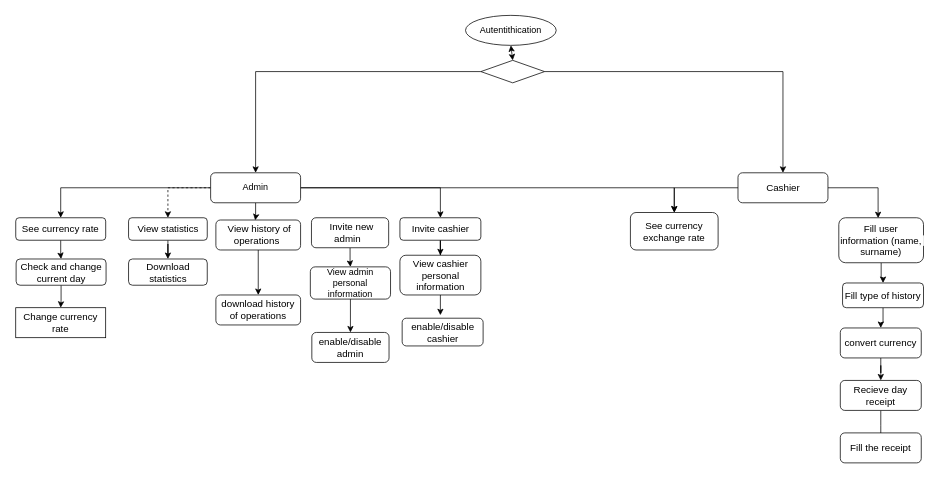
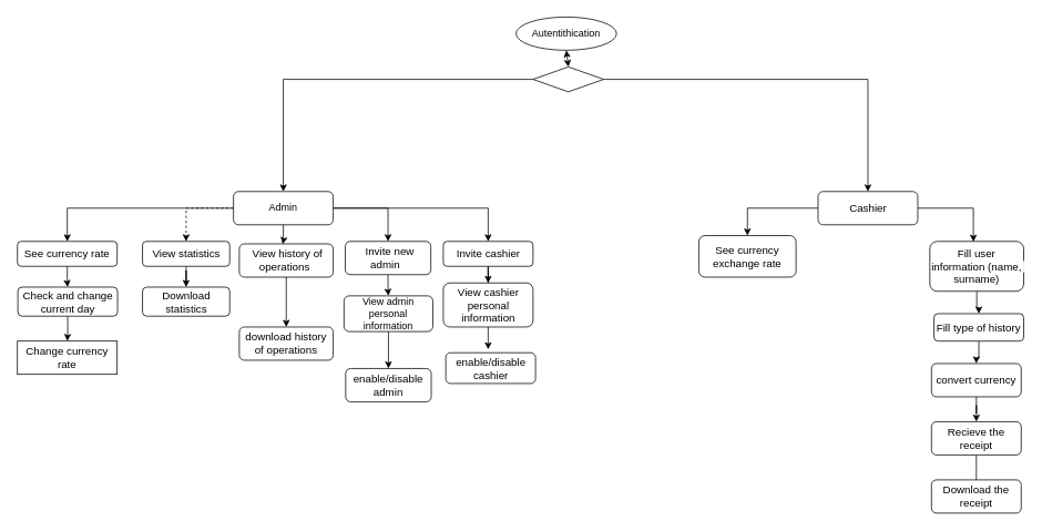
- <mxCell id="7" style="edgeStyle=orthogonalEdgeStyle;rounded=0;orthogonalLoop=1;jettySize=auto;html=1;" parent="1" source="11" target="37" edge="1"><mxGeometry relative="1" as="geometry" /></mxCell>
+ <mxCell id="7" style="edgeStyle=orthogonalEdgeStyle;rounded=0;orthogonalLoop=1;jettySize=auto;html=1;entryX=0.5;entryY=0;entryDx=0;entryDy=0;" parent="1" source="11" target="20" edge="1"><mxGeometry relative="1" as="geometry" /></mxCell>
- <mxCell id="43" value="&lt;font face=&quot;tahoma, sans-serif, arial, helvetica&quot;&gt;&lt;span style=&quot;font-size: 13px ; white-space: pre-wrap ; background-color: rgb(255 , 255 , 255)&quot;&gt;Recieve day receipt&lt;/span&gt;&lt;/font&gt;" style="rounded=1;whiteSpace=wrap;html=1;" parent="1" vertex="1"><mxGeometry x="1120" y="507" width="108" height="40" as="geometry" /></mxCell>
+ <mxCell id="43" value="&lt;font face=&quot;tahoma, sans-serif, arial, helvetica&quot;&gt;&lt;span style=&quot;font-size: 13px ; white-space: pre-wrap ; background-color: rgb(255 , 255 , 255)&quot;&gt;Recieve the receipt&lt;/span&gt;&lt;/font&gt;" style="rounded=1;whiteSpace=wrap;html=1;" parent="1" vertex="1"><mxGeometry x="1120" y="507" width="108" height="40" as="geometry" /></mxCell>
- <mxCell id="44" value="&lt;span style=&quot;background-color: rgb(255 , 255 , 255)&quot;&gt;&lt;font face=&quot;tahoma, sans-serif, arial, helvetica&quot;&gt;&lt;span style=&quot;font-size: 13px ; white-space: pre-wrap&quot;&gt;Fill the receipt&lt;/span&gt;&lt;/font&gt;&lt;br&gt;&lt;/span&gt;" style="rounded=1;whiteSpace=wrap;html=1;" parent="1" vertex="1"><mxGeometry x="1120" y="577" width="108" height="40" as="geometry" /></mxCell>
+ <mxCell id="44" value="&lt;span style=&quot;background-color: rgb(255 , 255 , 255)&quot;&gt;&lt;font face=&quot;tahoma, sans-serif, arial, helvetica&quot;&gt;&lt;span style=&quot;font-size: 13px ; white-space: pre-wrap&quot;&gt;Download the receipt&lt;/span&gt;&lt;/font&gt;&lt;br&gt;&lt;/span&gt;" style="rounded=1;whiteSpace=wrap;html=1;" parent="1" vertex="1"><mxGeometry x="1120" y="577" width="108" height="40" as="geometry" /></mxCell>
